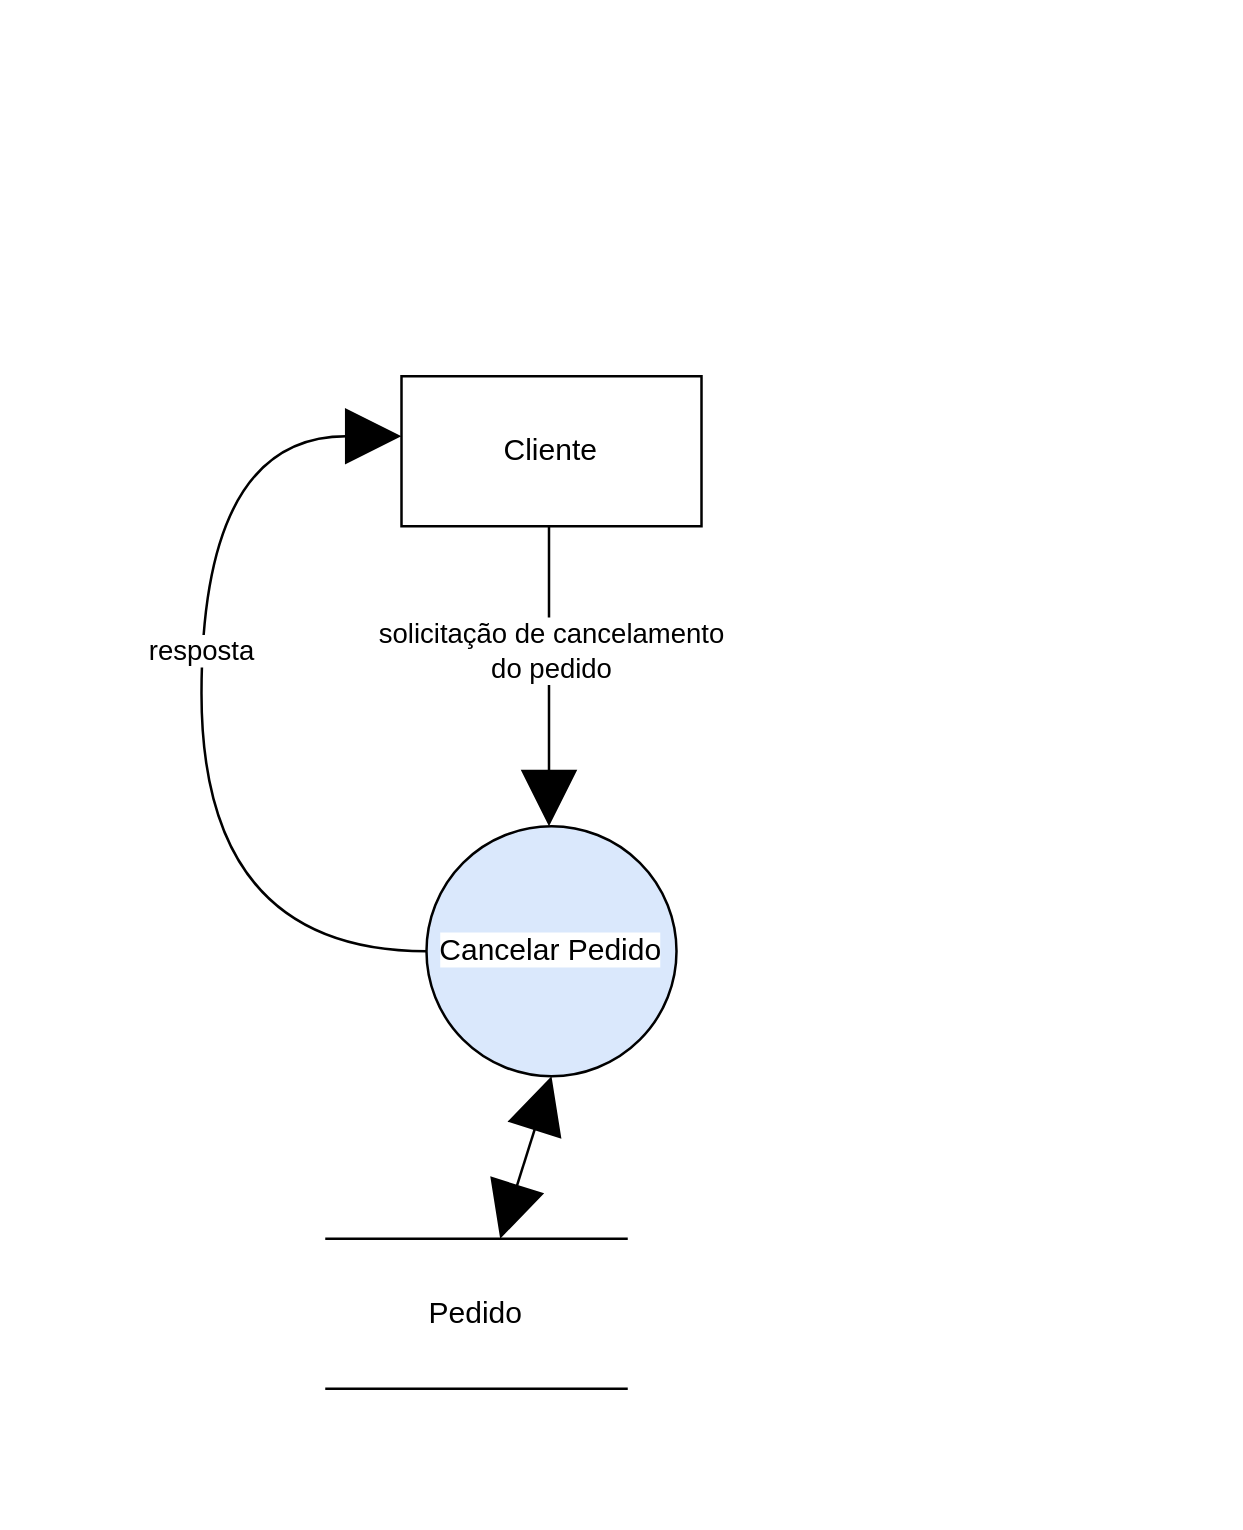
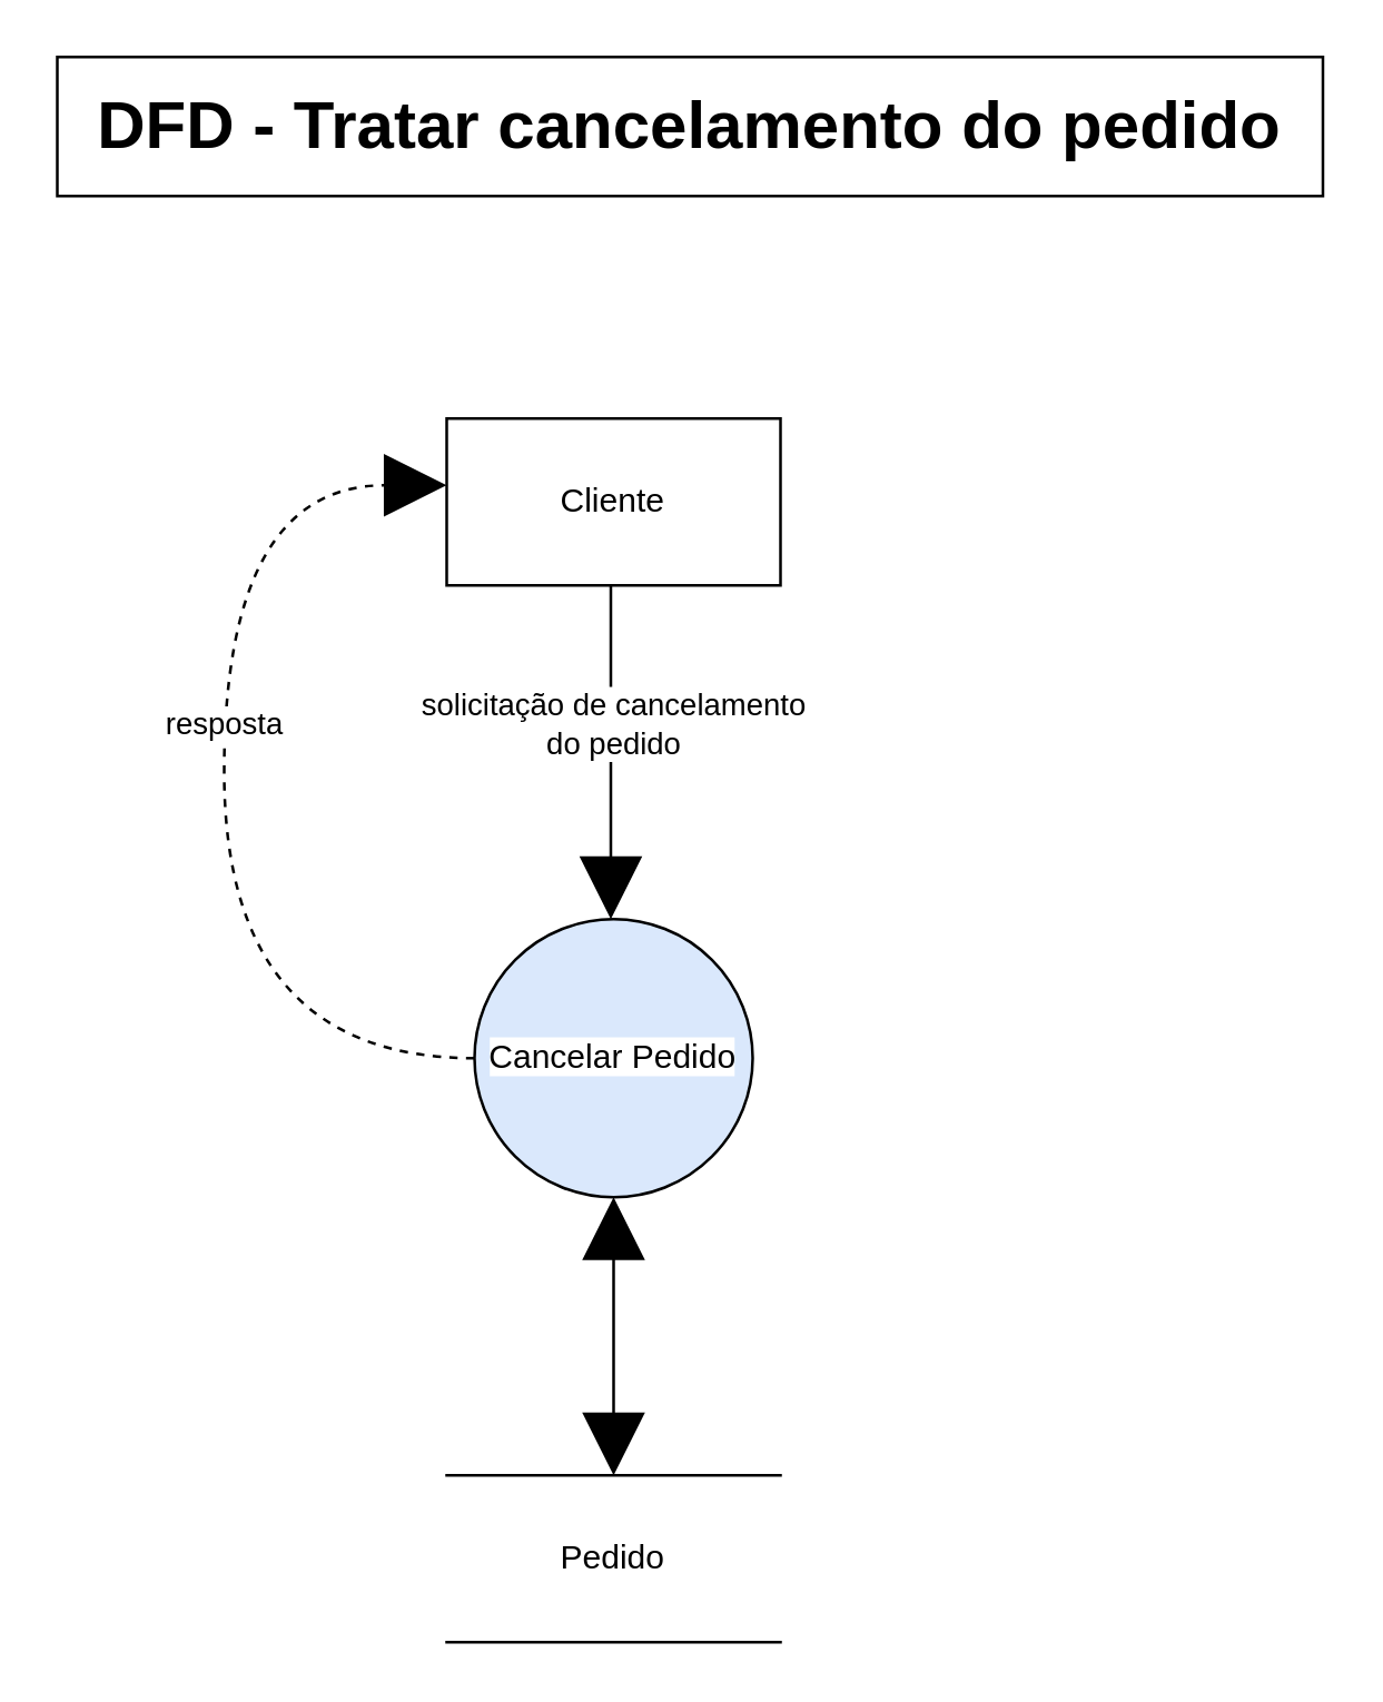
+ <mxCell id="2" value="&lt;span style=&quot;font-size: 24px ; font-weight: 700&quot;&gt;DFD -&amp;nbsp;Tratar cancelamento do pedido&lt;/span&gt;" style="rounded=0;whiteSpace=wrap;html=1;" parent="1" vertex="1"><mxGeometry x="20" y="20" width="455" height="50" as="geometry" /></mxCell>
- <mxCell id="4" style="edgeStyle=orthogonalEdgeStyle;rounded=0;orthogonalLoop=1;jettySize=auto;html=1;entryX=0;entryY=0.4;entryDx=0;entryDy=0;entryPerimeter=0;curved=1;endArrow=block;endFill=1;endSize=20;" parent="1" source="6" target="10" edge="1"><mxGeometry relative="1" as="geometry"><Array as="points"><mxPoint x="80" y="380" /><mxPoint x="80" y="174" /></Array></mxGeometry></mxCell>
+ <mxCell id="4" style="edgeStyle=orthogonalEdgeStyle;rounded=0;orthogonalLoop=1;jettySize=auto;html=1;entryX=0;entryY=0.4;entryDx=0;entryDy=0;entryPerimeter=0;curved=1;endArrow=block;endFill=1;endSize=20;dashed=1;" parent="1" source="6" target="10" edge="1"><mxGeometry relative="1" as="geometry"><Array as="points"><mxPoint x="80" y="380" /><mxPoint x="80" y="174" /></Array></mxGeometry></mxCell>
- <mxCell id="7" value="Pedido" style="shape=partialRectangle;whiteSpace=wrap;html=1;left=0;right=0;fillColor=none;" parent="1" vertex="1"><mxGeometry x="130" y="495" width="120" height="60" as="geometry" /></mxCell>
+ <mxCell id="7" value="Pedido" style="shape=partialRectangle;whiteSpace=wrap;html=1;left=0;right=0;fillColor=none;" parent="1" vertex="1"><mxGeometry x="160" y="530" width="120" height="60" as="geometry" /></mxCell>
